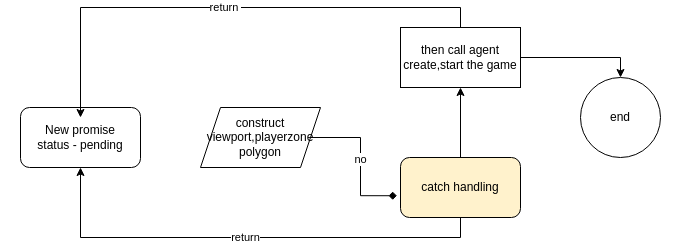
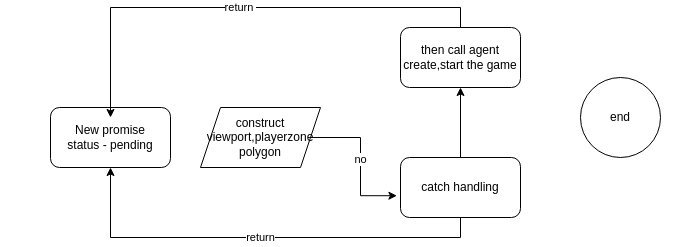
- <mxCell id="7" value="then call agent create,start the game" style="whiteSpace=wrap;html=1;rounded=0;" vertex="1" parent="1"><mxGeometry x="400" y="20" width="120" height="60" as="geometry" /></mxCell>
+ <mxCell id="7" value="then call agent create,start the game" style="rounded=1;whiteSpace=wrap;html=1;" vertex="1" parent="1"><mxGeometry x="400" y="20" width="120" height="60" as="geometry" /></mxCell>
- <mxCell id="5" style="edgeStyle=orthogonalEdgeStyle;rounded=0;orthogonalLoop=1;jettySize=auto;html=1;entryX=0.5;entryY=0;entryDx=0;entryDy=0;" edge="1" parent="1" source="7" target="11"><mxGeometry relative="1" as="geometry" /></mxCell>
- <mxCell id="2" value="New promise&lt;br&gt;status - pending" style="rounded=1;whiteSpace=wrap;html=1;" vertex="1" parent="1"><mxGeometry x="20" y="100" width="120" height="60" as="geometry" /></mxCell>
+ <mxCell id="2" value="New promise&lt;br&gt;status - pending" style="rounded=1;whiteSpace=wrap;html=1;" vertex="1" parent="1"><mxGeometry x="50" y="100" width="120" height="60" as="geometry" /></mxCell>
- <mxCell id="10" value="catch handling" style="rounded=1;whiteSpace=wrap;html=1;fillColor=#fff2cc;" vertex="1" parent="1"><mxGeometry x="400" y="150" width="120" height="60" as="geometry" /></mxCell>
+ <mxCell id="10" value="catch handling" style="rounded=1;whiteSpace=wrap;html=1;" vertex="1" parent="1"><mxGeometry x="400" y="150" width="120" height="60" as="geometry" /></mxCell>
- <mxCell id="3" value="no" style="edgeStyle=orthogonalEdgeStyle;rounded=0;orthogonalLoop=1;jettySize=auto;html=1;entryX=-0.03;entryY=0.637;entryDx=0;entryDy=0;entryPerimeter=0;endArrow=diamond;" edge="1" parent="1" source="4" target="10"><mxGeometry relative="1" as="geometry" /></mxCell>
+ <mxCell id="3" value="no" style="edgeStyle=orthogonalEdgeStyle;rounded=0;orthogonalLoop=1;jettySize=auto;html=1;entryX=-0.03;entryY=0.637;entryDx=0;entryDy=0;entryPerimeter=0;" edge="1" parent="1" source="4" target="10"><mxGeometry relative="1" as="geometry" /></mxCell>
